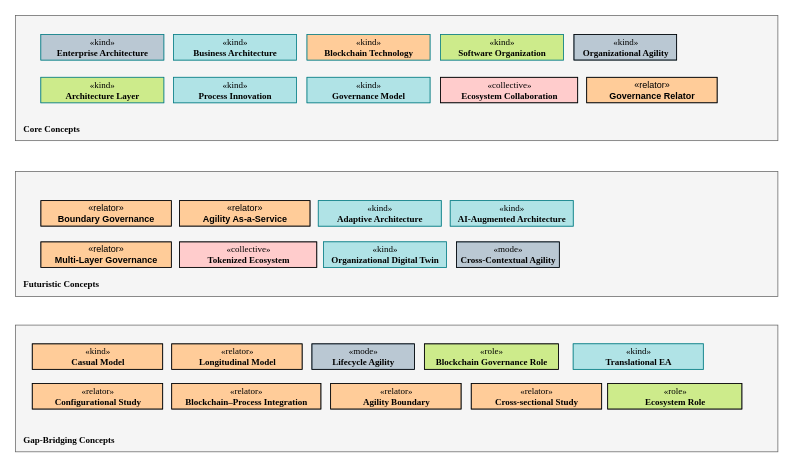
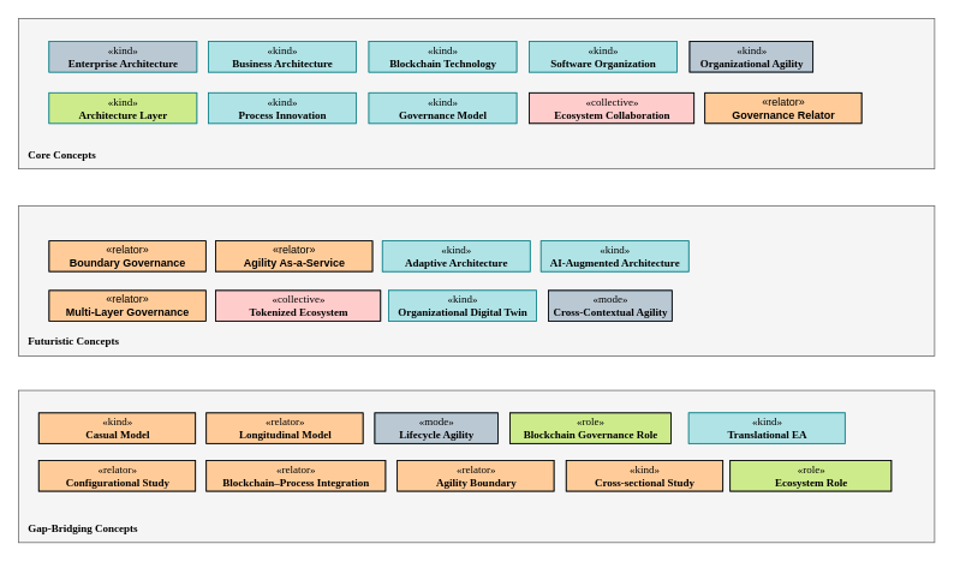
- <mxCell id="10" value="&lt;span&gt;«kind»&lt;br&gt;&lt;b&gt;Blockchain Technology&lt;/b&gt;&lt;/span&gt;" style="html=1;fillColor=#ffcc99;labelBackgroundColor=none;strokeColor=#0e8088;fontFamily=Times New Roman;" vertex="1" parent="9"><mxGeometry width="164" height="34" as="geometry" /></mxCell>
+ <mxCell id="10" value="&lt;span&gt;«kind»&lt;br&gt;&lt;b&gt;Blockchain Technology&lt;/b&gt;&lt;/span&gt;" style="html=1;fillColor=#b0e3e6;labelBackgroundColor=none;strokeColor=#0e8088;fontFamily=Times New Roman;" vertex="1" parent="9"><mxGeometry width="164" height="34" as="geometry" /></mxCell>
- <mxCell id="12" value="&lt;span&gt;«kind»&lt;br&gt;&lt;b&gt;Software Organization&lt;/b&gt;&lt;/span&gt;" style="html=1;fillColor=#cdeb8b;labelBackgroundColor=none;strokeColor=#0e8088;fontFamily=Times New Roman;" vertex="1" parent="11"><mxGeometry width="164" height="34" as="geometry" /></mxCell>
+ <mxCell id="12" value="&lt;span&gt;«kind»&lt;br&gt;&lt;b&gt;Software Organization&lt;/b&gt;&lt;/span&gt;" style="html=1;fillColor=#b0e3e6;labelBackgroundColor=none;strokeColor=#0e8088;fontFamily=Times New Roman;" vertex="1" parent="11"><mxGeometry width="164" height="34" as="geometry" /></mxCell>
- <mxCell id="57" value="&lt;span&gt;«relator»&lt;br&gt;&lt;/span&gt;&lt;font&gt;&lt;b&gt;Cross-sectional Study&lt;/b&gt;&lt;/font&gt;&lt;span&gt;&lt;/span&gt;" style="html=1;fillColor=none;labelBackgroundColor=none;fontFamily=Times New Roman;" vertex="1" parent="56"><mxGeometry width="174" height="34" as="geometry" /></mxCell>
+ <mxCell id="57" value="&lt;span&gt;«kind»&lt;br&gt;&lt;/span&gt;&lt;font&gt;&lt;b&gt;Cross-sectional Study&lt;/b&gt;&lt;/font&gt;&lt;span&gt;&lt;/span&gt;" style="html=1;fillColor=none;labelBackgroundColor=none;fontFamily=Times New Roman;" vertex="1" parent="56"><mxGeometry width="174" height="34" as="geometry" /></mxCell>
